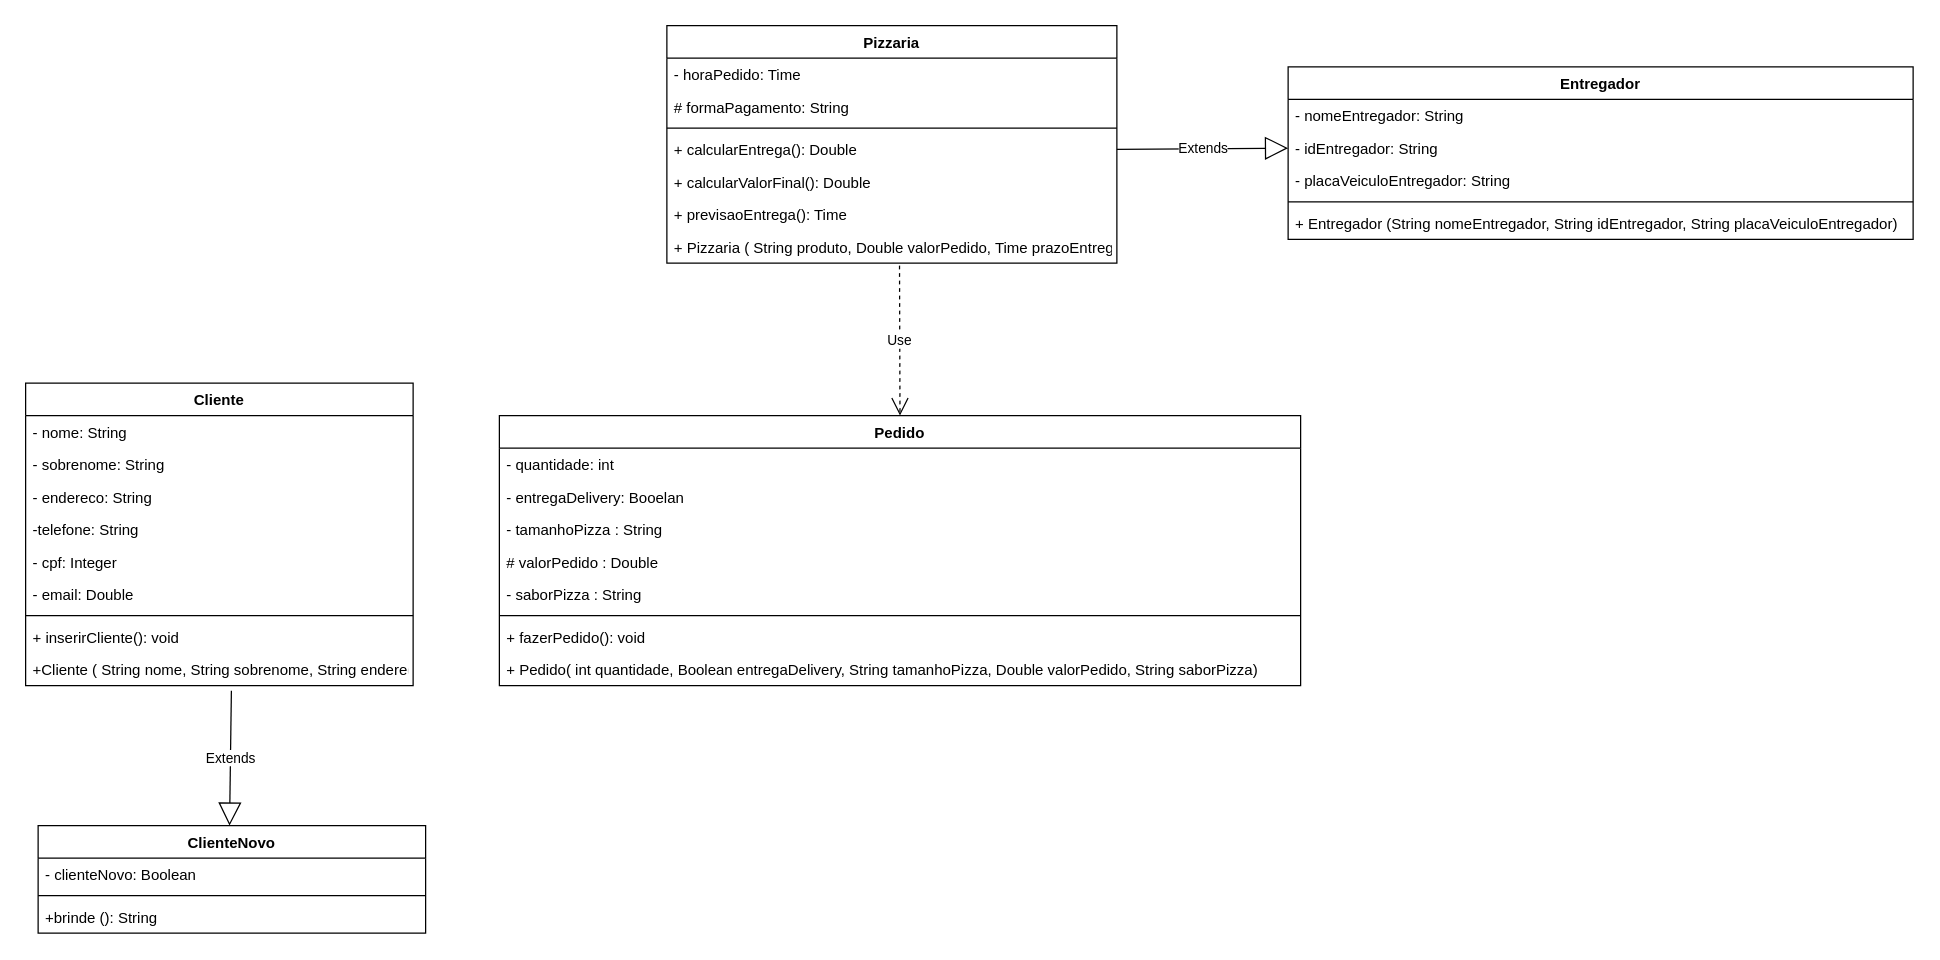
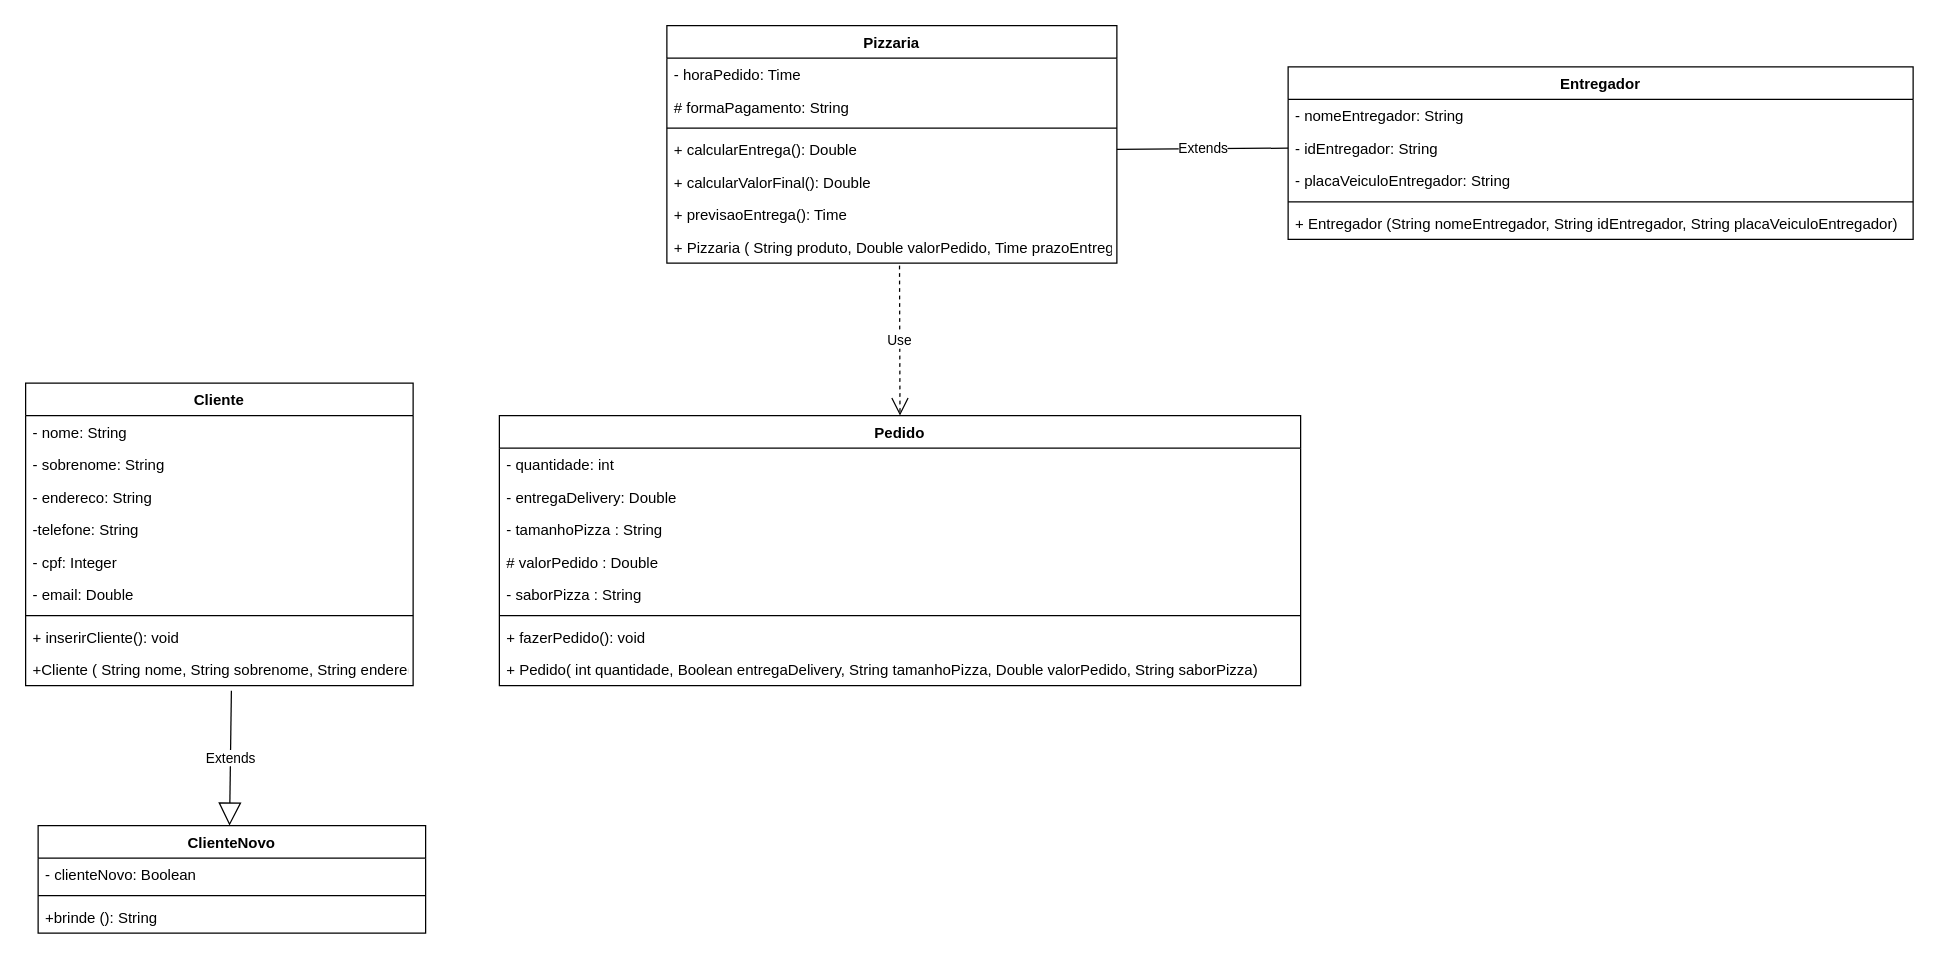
- <mxCell id="35" value="Extends" style="endArrow=block;endSize=16;endFill=0;html=1;rounded=0;entryX=0;entryY=0.5;entryDx=0;entryDy=0;exitX=1;exitY=0.5;exitDx=0;exitDy=0;" parent="1" source="25" target="31" edge="1"><mxGeometry width="160" relative="1" as="geometry"><mxPoint x="830" y="101" as="sourcePoint" /><mxPoint x="790" y="270" as="targetPoint" /><Array as="points" /></mxGeometry></mxCell>
+ <mxCell id="35" value="Extends" style="endArrow=none;endSize=16;endFill=0;html=1;rounded=0;entryX=0;entryY=0.5;entryDx=0;entryDy=0;exitX=1;exitY=0.5;exitDx=0;exitDy=0;" parent="1" source="25" target="31" edge="1"><mxGeometry width="160" relative="1" as="geometry"><mxPoint x="830" y="101" as="sourcePoint" /><mxPoint x="790" y="270" as="targetPoint" /><Array as="points" /></mxGeometry></mxCell>
- <mxCell id="4" value="- entregaDelivery: Booelan" style="text;strokeColor=none;fillColor=none;align=left;verticalAlign=top;spacingLeft=4;spacingRight=4;overflow=hidden;rotatable=0;points=[[0,0.5],[1,0.5]];portConstraint=eastwest;" parent="2" vertex="1"><mxGeometry y="52" width="641" height="26" as="geometry" /></mxCell>
+ <mxCell id="4" value="- entregaDelivery: Double" style="text;strokeColor=none;fillColor=none;align=left;verticalAlign=top;spacingLeft=4;spacingRight=4;overflow=hidden;rotatable=0;points=[[0,0.5],[1,0.5]];portConstraint=eastwest;" parent="2" vertex="1"><mxGeometry y="52" width="641" height="26" as="geometry" /></mxCell>
